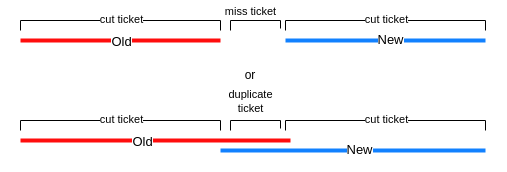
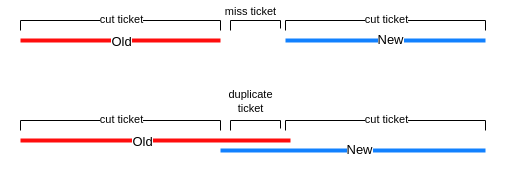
- <mxCell id="22" value="or" style="text;html=1;strokeColor=none;fillColor=none;align=center;verticalAlign=middle;whiteSpace=wrap;rounded=0;" vertex="1" parent="1"><mxGeometry x="220" y="60" width="60" height="30" as="geometry" /></mxCell>
